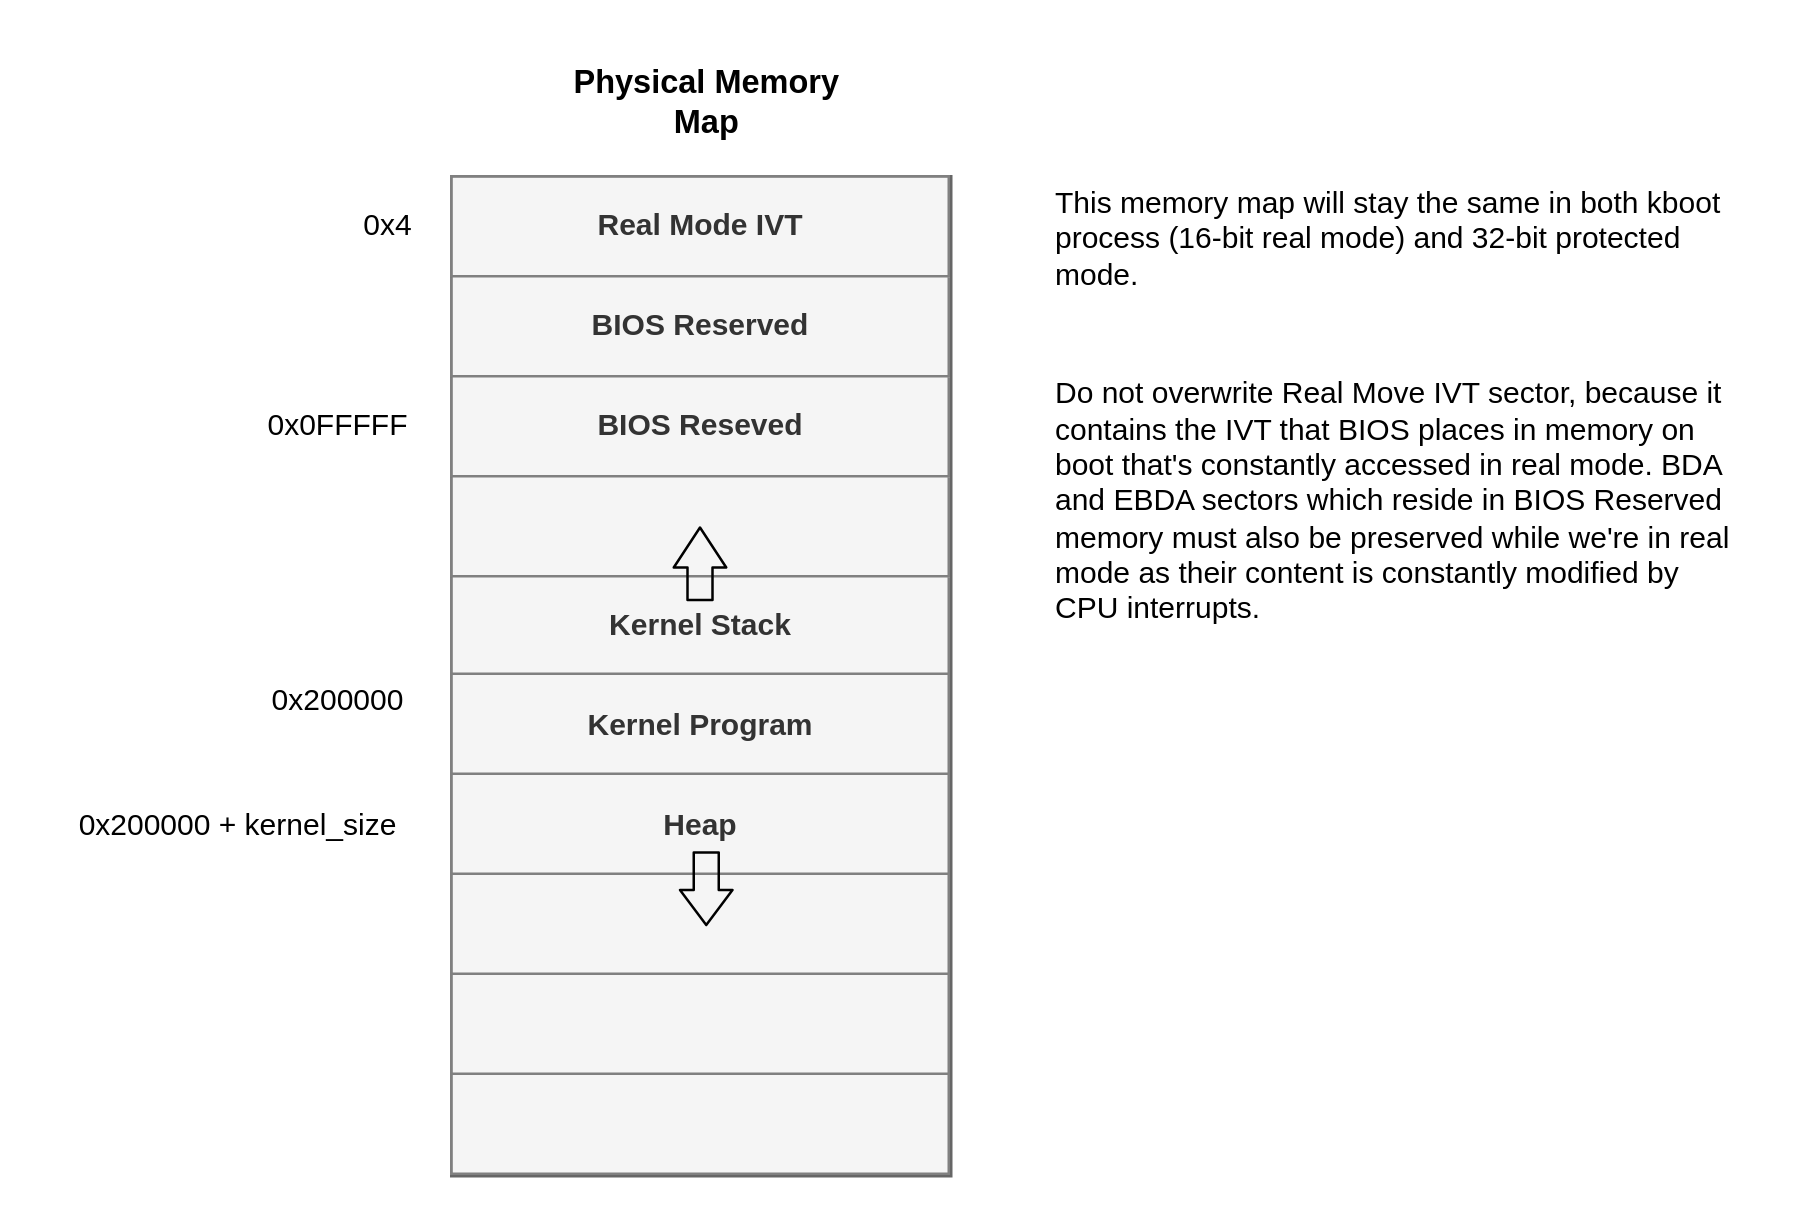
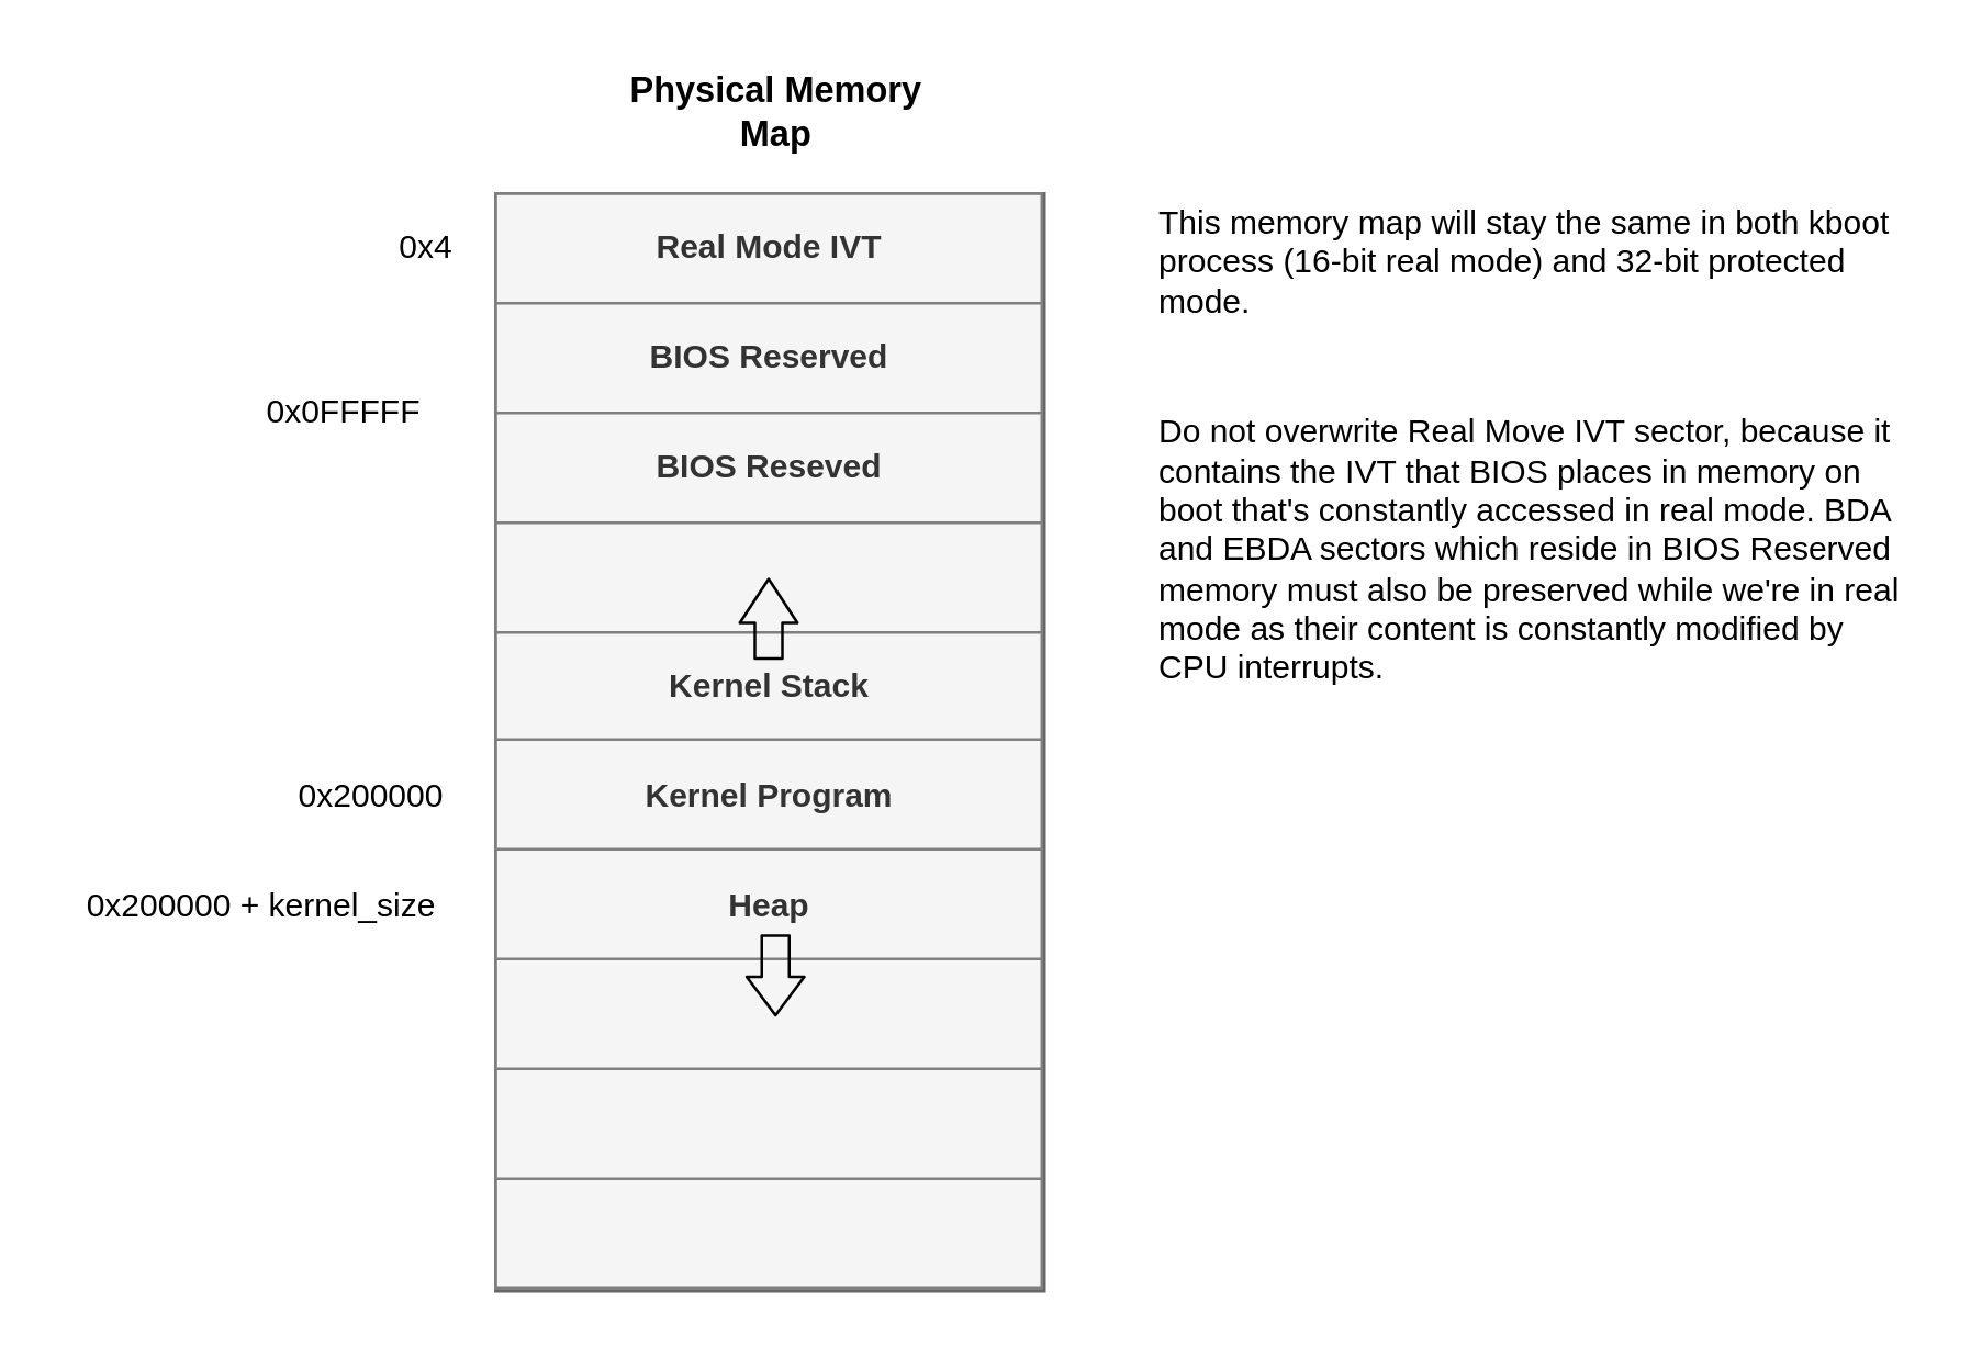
- <mxCell id="9" value="&lt;div&gt;0x0FFFFF&lt;/div&gt;" style="text;html=1;strokeColor=none;fillColor=none;align=center;verticalAlign=middle;whiteSpace=wrap;rounded=0;" parent="1" vertex="1"><mxGeometry x="100" y="160" width="70" height="20" as="geometry" /></mxCell>
+ <mxCell id="9" value="&lt;div&gt;0x0FFFFF&lt;/div&gt;" style="text;html=1;strokeColor=none;fillColor=none;align=center;verticalAlign=middle;whiteSpace=wrap;rounded=0;" parent="1" vertex="1"><mxGeometry x="90" y="140" width="70" height="20" as="geometry" /></mxCell>
- <mxCell id="3" value="0x200000" style="text;html=1;strokeColor=none;fillColor=none;align=center;verticalAlign=middle;whiteSpace=wrap;rounded=0;" parent="1" vertex="1"><mxGeometry x="100" y="270" width="70" height="20" as="geometry" /></mxCell>
+ <mxCell id="3" value="0x200000" style="text;html=1;strokeColor=none;fillColor=none;align=center;verticalAlign=middle;whiteSpace=wrap;rounded=0;" parent="1" vertex="1"><mxGeometry x="100" y="280" width="70" height="20" as="geometry" /></mxCell>
